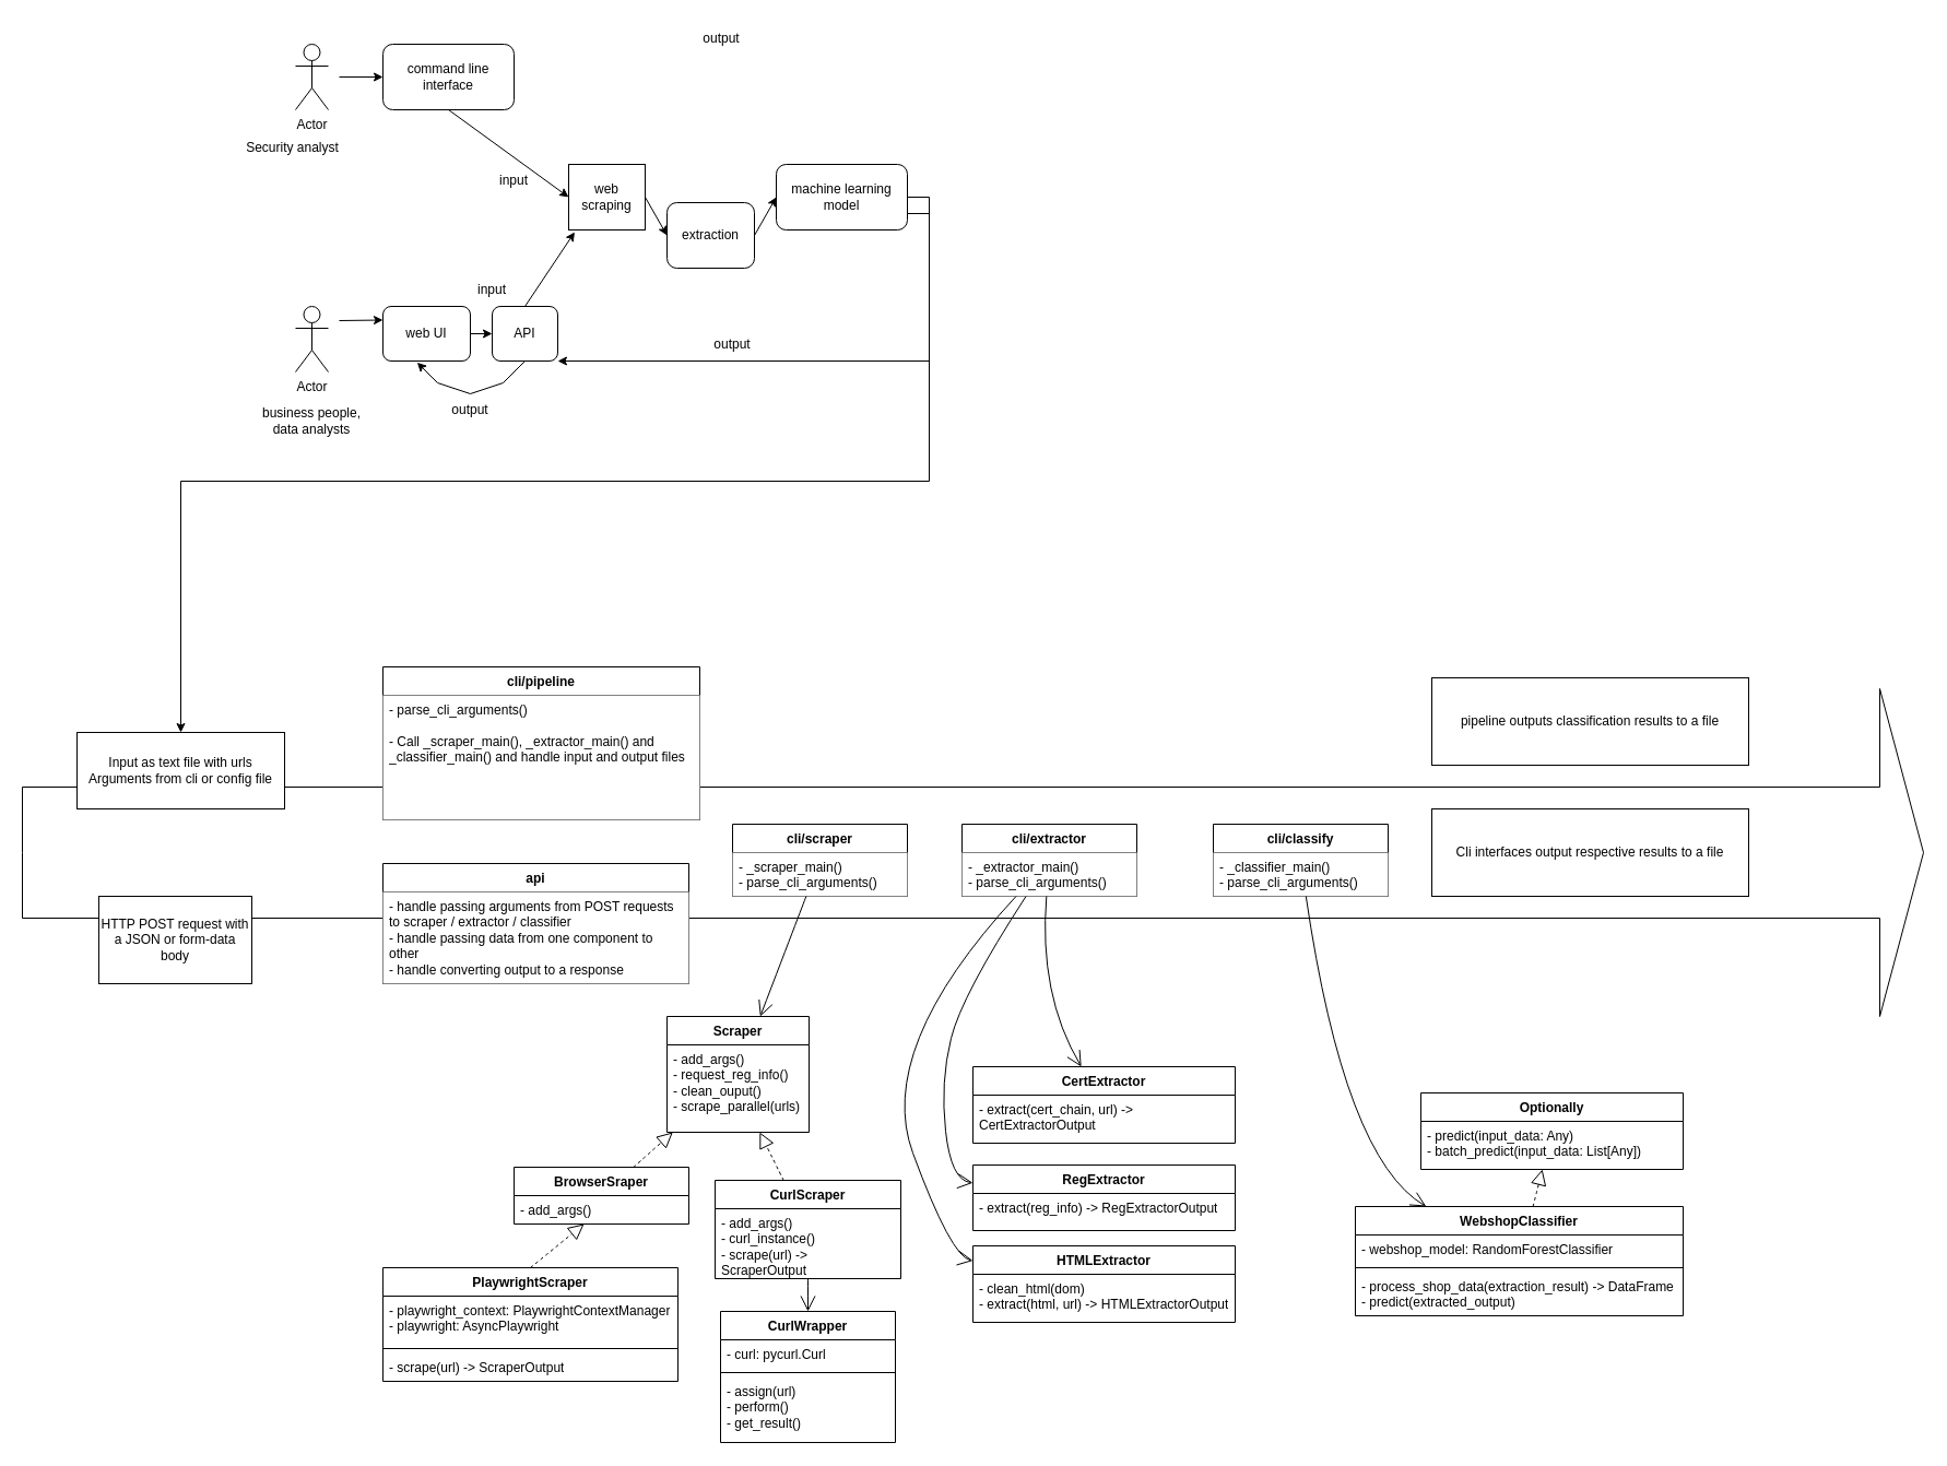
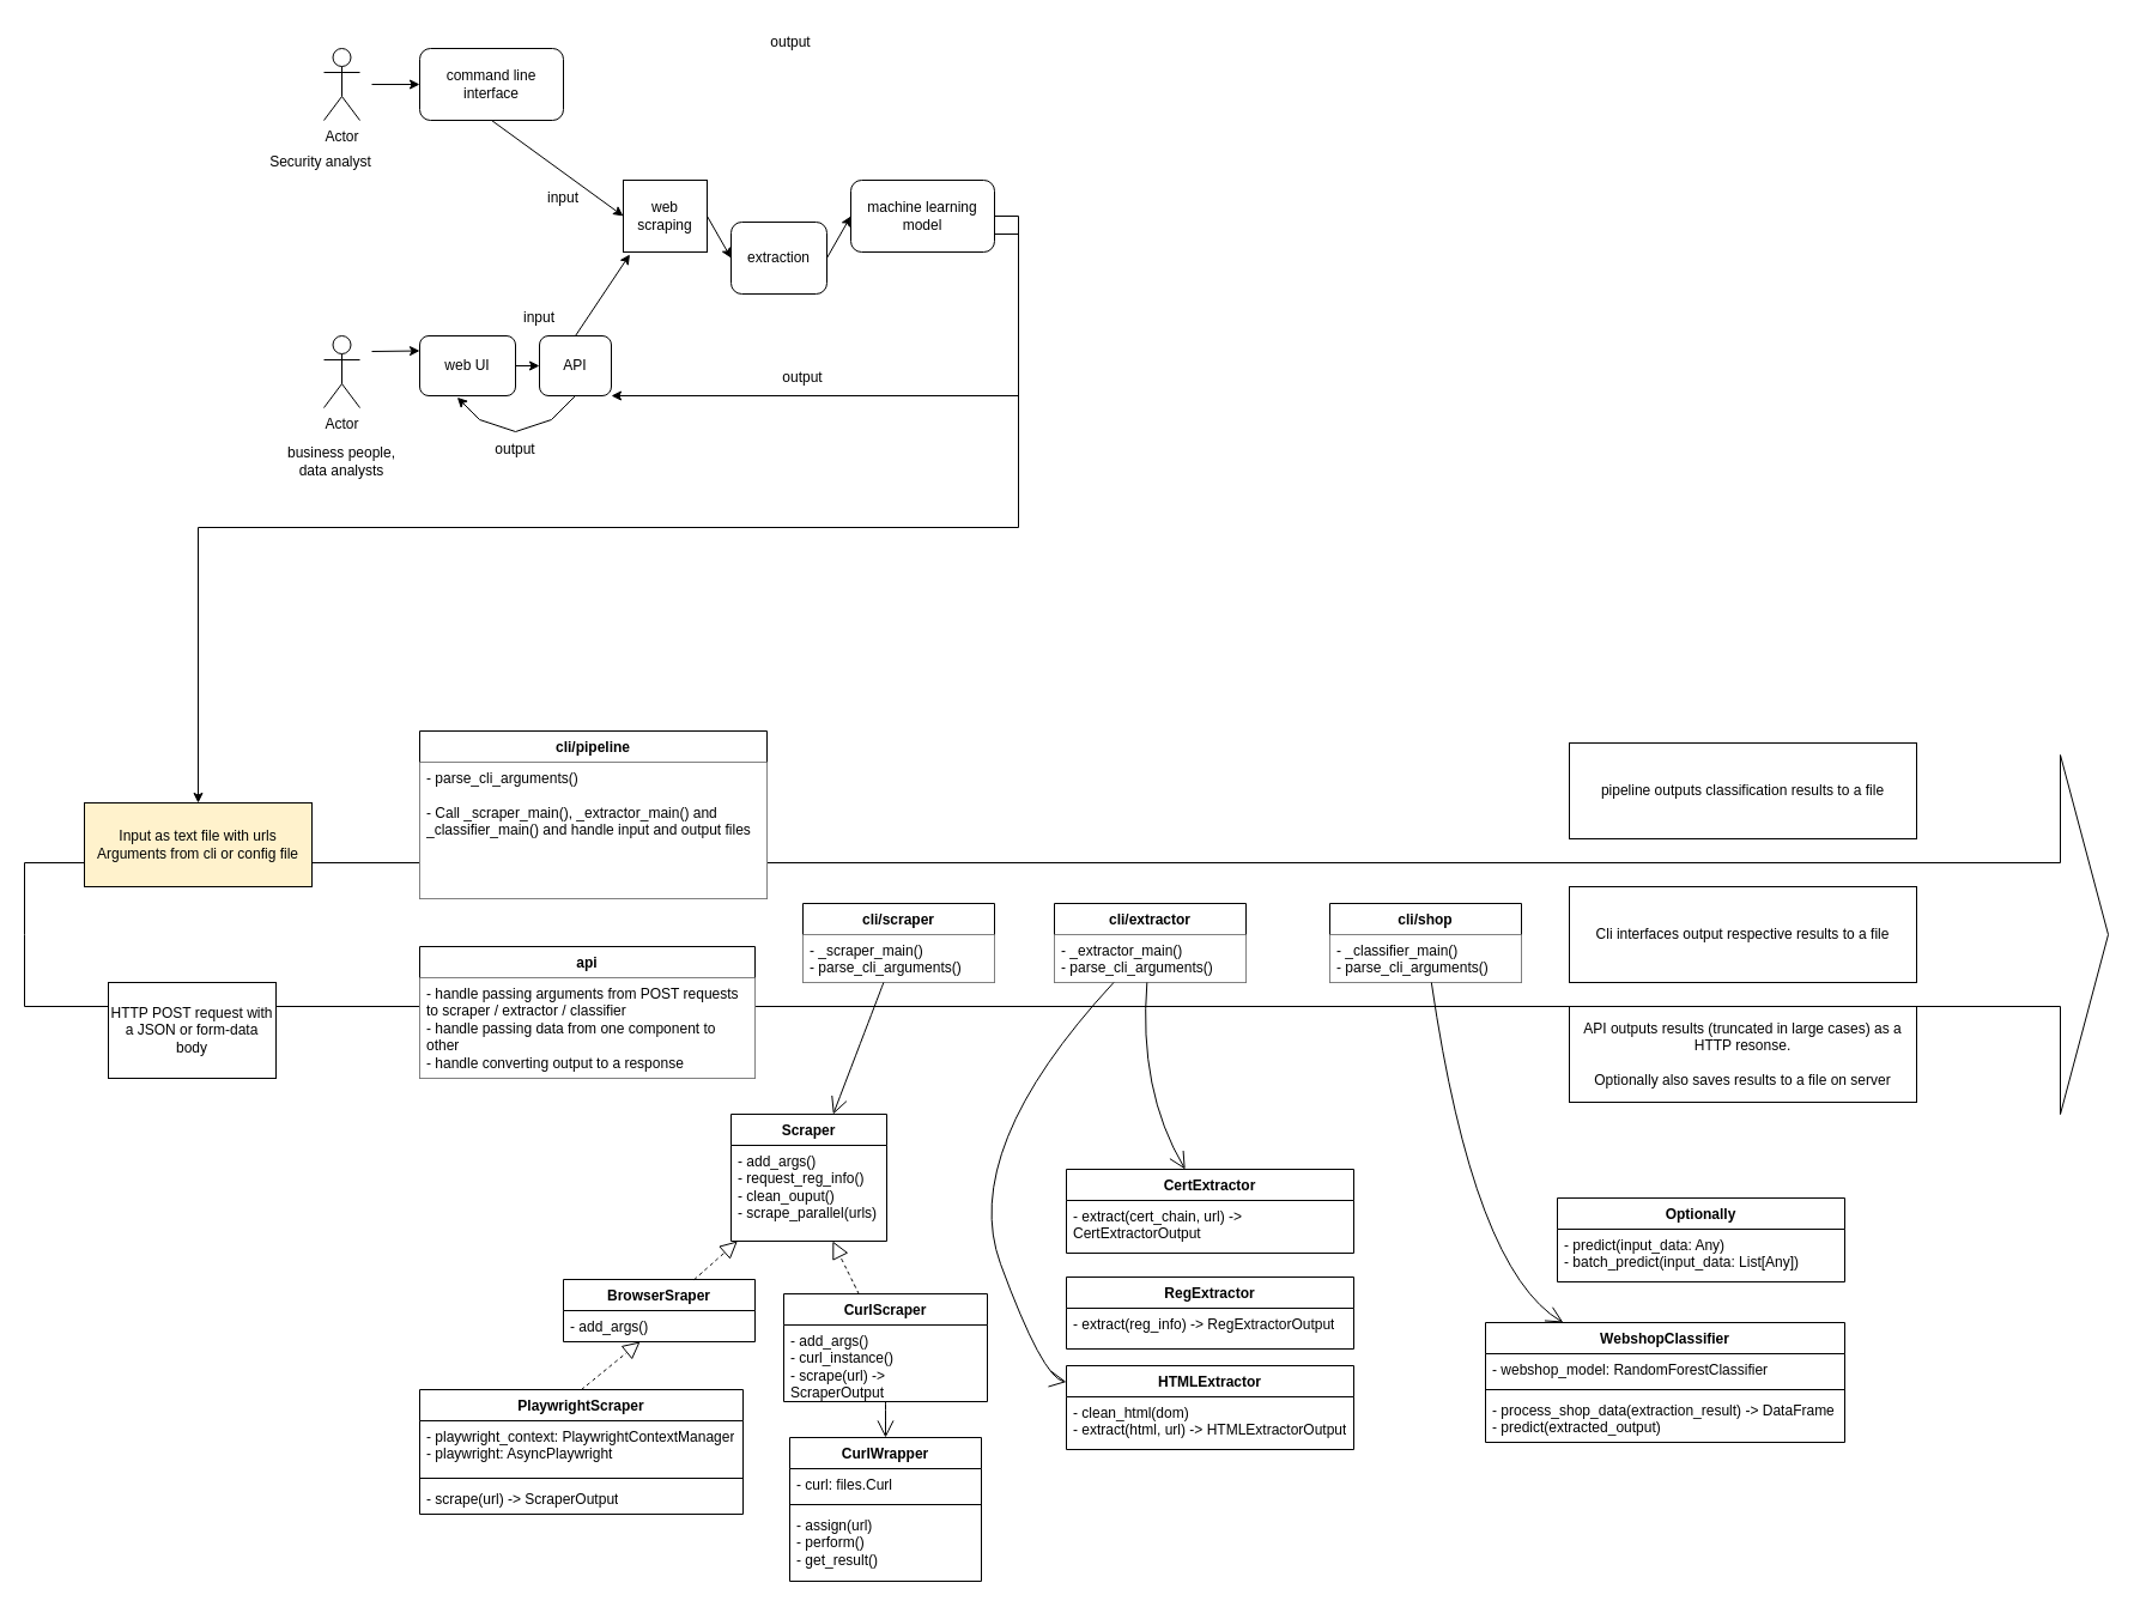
- <mxCell id="74" value="Input as text file with urls&lt;div&gt;Arguments from cli or config file&lt;/div&gt;" style="html=1;whiteSpace=wrap;" vertex="1" parent="1"><mxGeometry x="70" y="670" width="190" height="70" as="geometry" /></mxCell>
+ <mxCell id="74" value="Input as text file with urls&lt;div&gt;Arguments from cli or config file&lt;/div&gt;" style="html=1;whiteSpace=wrap;fillColor=#fff2cc;" vertex="1" parent="1"><mxGeometry x="70" y="670" width="190" height="70" as="geometry" /></mxCell>
- <mxCell id="67" value="cli/classify" style="swimlane;fontStyle=1;align=center;verticalAlign=top;childLayout=stackLayout;horizontal=1;startSize=26;horizontalStack=0;resizeParent=1;resizeParentMax=0;resizeLast=0;collapsible=1;marginBottom=0;whiteSpace=wrap;html=1;" vertex="1" parent="1"><mxGeometry x="1110" y="754" width="160" height="66" as="geometry" /></mxCell>
+ <mxCell id="67" value="cli/shop" style="swimlane;fontStyle=1;align=center;verticalAlign=top;childLayout=stackLayout;horizontal=1;startSize=26;horizontalStack=0;resizeParent=1;resizeParentMax=0;resizeLast=0;collapsible=1;marginBottom=0;whiteSpace=wrap;html=1;" vertex="1" parent="1"><mxGeometry x="1110" y="754" width="160" height="66" as="geometry" /></mxCell>
+ <mxCell id="78" value="API outputs results (truncated in large cases) as a HTTP resonse.&lt;div&gt;&lt;br&gt;&lt;/div&gt;&lt;div&gt;Optionally also saves results to a file on server&lt;/div&gt;" style="html=1;whiteSpace=wrap;" vertex="1" parent="1"><mxGeometry x="1310" y="840" width="290" height="80" as="geometry" /></mxCell>
- <mxCell id="66" value="" style="endArrow=open;endFill=1;endSize=12;html=1;rounded=0;fontSize=12;curved=1;" edge="1" parent="1" source="62" target="50"><mxGeometry width="160" relative="1" as="geometry"><mxPoint x="1220" y="800" as="sourcePoint" /><mxPoint x="1380" y="800" as="targetPoint" /><Array as="points"><mxPoint x="880" y="910" /><mxPoint x="860" y="990" /><mxPoint x="870" y="1080" /></Array></mxGeometry></mxCell>
- <mxCell id="58" value="" style="endArrow=block;dashed=1;endFill=0;endSize=12;html=1;rounded=0;fontSize=12;curved=1;" edge="1" parent="1" source="54" target="52"><mxGeometry width="160" relative="1" as="geometry"><mxPoint x="1280" y="974" as="sourcePoint" /><mxPoint x="1440" y="974" as="targetPoint" /></mxGeometry></mxCell>
- <mxCell id="35" value="- curl: pycurl.Curl" style="text;strokeColor=none;fillColor=none;align=left;verticalAlign=top;spacingLeft=4;spacingRight=4;overflow=hidden;rotatable=0;points=[[0,0.5],[1,0.5]];portConstraint=eastwest;whiteSpace=wrap;html=1;" vertex="1" parent="34"><mxGeometry y="26" width="160" height="26" as="geometry" /></mxCell>
+ <mxCell id="35" value="- curl: files.Curl" style="text;strokeColor=none;fillColor=none;align=left;verticalAlign=top;spacingLeft=4;spacingRight=4;overflow=hidden;rotatable=0;points=[[0,0.5],[1,0.5]];portConstraint=eastwest;whiteSpace=wrap;html=1;" vertex="1" parent="34"><mxGeometry y="26" width="160" height="26" as="geometry" /></mxCell>
